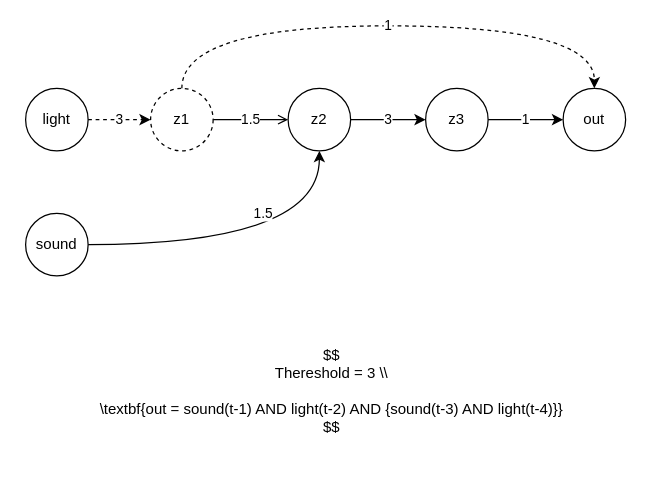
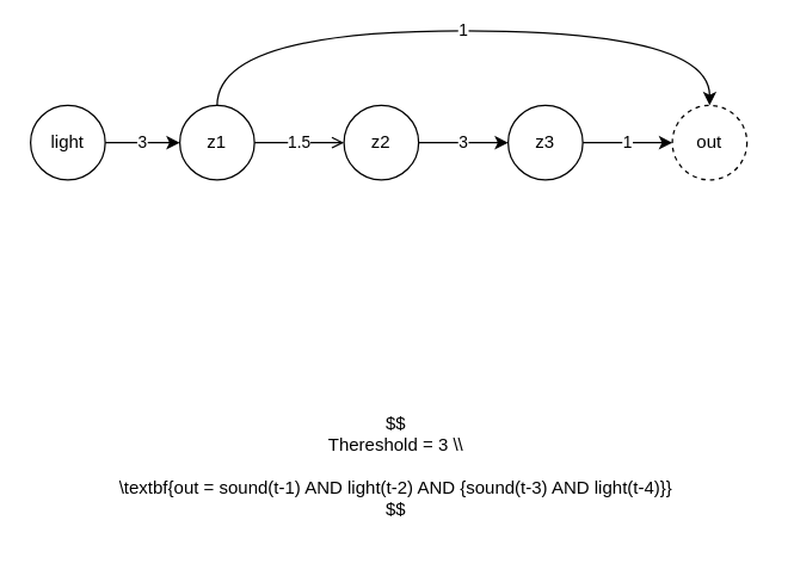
- <mxCell id="5" value="1" style="edgeStyle=orthogonalEdgeStyle;curved=1;orthogonalLoop=1;jettySize=auto;html=1;exitX=0.5;exitY=0;exitDx=0;exitDy=0;entryX=0.5;entryY=0;entryDx=0;entryDy=0;dashed=1;" edge="1" parent="1" source="6" target="13"><mxGeometry relative="1" as="geometry"><Array as="points"><mxPoint x="145" y="20" /><mxPoint x="475" y="20" /></Array></mxGeometry></mxCell>
+ <mxCell id="5" value="1" style="edgeStyle=orthogonalEdgeStyle;curved=1;orthogonalLoop=1;jettySize=auto;html=1;exitX=0.5;exitY=0;exitDx=0;exitDy=0;entryX=0.5;entryY=0;entryDx=0;entryDy=0;" edge="1" parent="1" source="6" target="13"><mxGeometry relative="1" as="geometry"><Array as="points"><mxPoint x="145" y="20" /><mxPoint x="475" y="20" /></Array></mxGeometry></mxCell>
- <mxCell id="2" value="3" style="edgeStyle=orthogonalEdgeStyle;rounded=0;orthogonalLoop=1;jettySize=auto;html=1;dashed=1;" edge="1" parent="1" source="3" target="6"><mxGeometry relative="1" as="geometry" /></mxCell>
+ <mxCell id="2" value="3" style="edgeStyle=orthogonalEdgeStyle;rounded=0;orthogonalLoop=1;jettySize=auto;html=1;" edge="1" parent="1" source="3" target="6"><mxGeometry relative="1" as="geometry" /></mxCell>
- <mxCell id="6" value="z1" style="ellipse;whiteSpace=wrap;html=1;aspect=fixed;dashed=1;" vertex="1" parent="1"><mxGeometry x="120" y="70" width="50" height="50" as="geometry" /></mxCell>
+ <mxCell id="6" value="z1" style="ellipse;whiteSpace=wrap;html=1;aspect=fixed;" vertex="1" parent="1"><mxGeometry x="120" y="70" width="50" height="50" as="geometry" /></mxCell>
- <mxCell id="13" value="out" style="ellipse;whiteSpace=wrap;html=1;aspect=fixed;" vertex="1" parent="1"><mxGeometry x="450" y="70" width="50" height="50" as="geometry" /></mxCell>
+ <mxCell id="13" value="out" style="ellipse;whiteSpace=wrap;html=1;aspect=fixed;dashed=1;" vertex="1" parent="1"><mxGeometry x="450" y="70" width="50" height="50" as="geometry" /></mxCell>
- <mxCell id="11" value="1.5" style="edgeStyle=orthogonalEdgeStyle;orthogonalLoop=1;jettySize=auto;html=1;exitX=1;exitY=0.5;exitDx=0;exitDy=0;entryX=0.5;entryY=1;entryDx=0;entryDy=0;curved=1;" edge="1" parent="1" source="12" target="8"><mxGeometry x="0.077" y="25" relative="1" as="geometry"><mxPoint as="offset" /></mxGeometry></mxCell>
- <mxCell id="12" value="sound" style="ellipse;whiteSpace=wrap;html=1;aspect=fixed;" vertex="1" parent="1"><mxGeometry x="20" y="170" width="50" height="50" as="geometry" /></mxCell>
